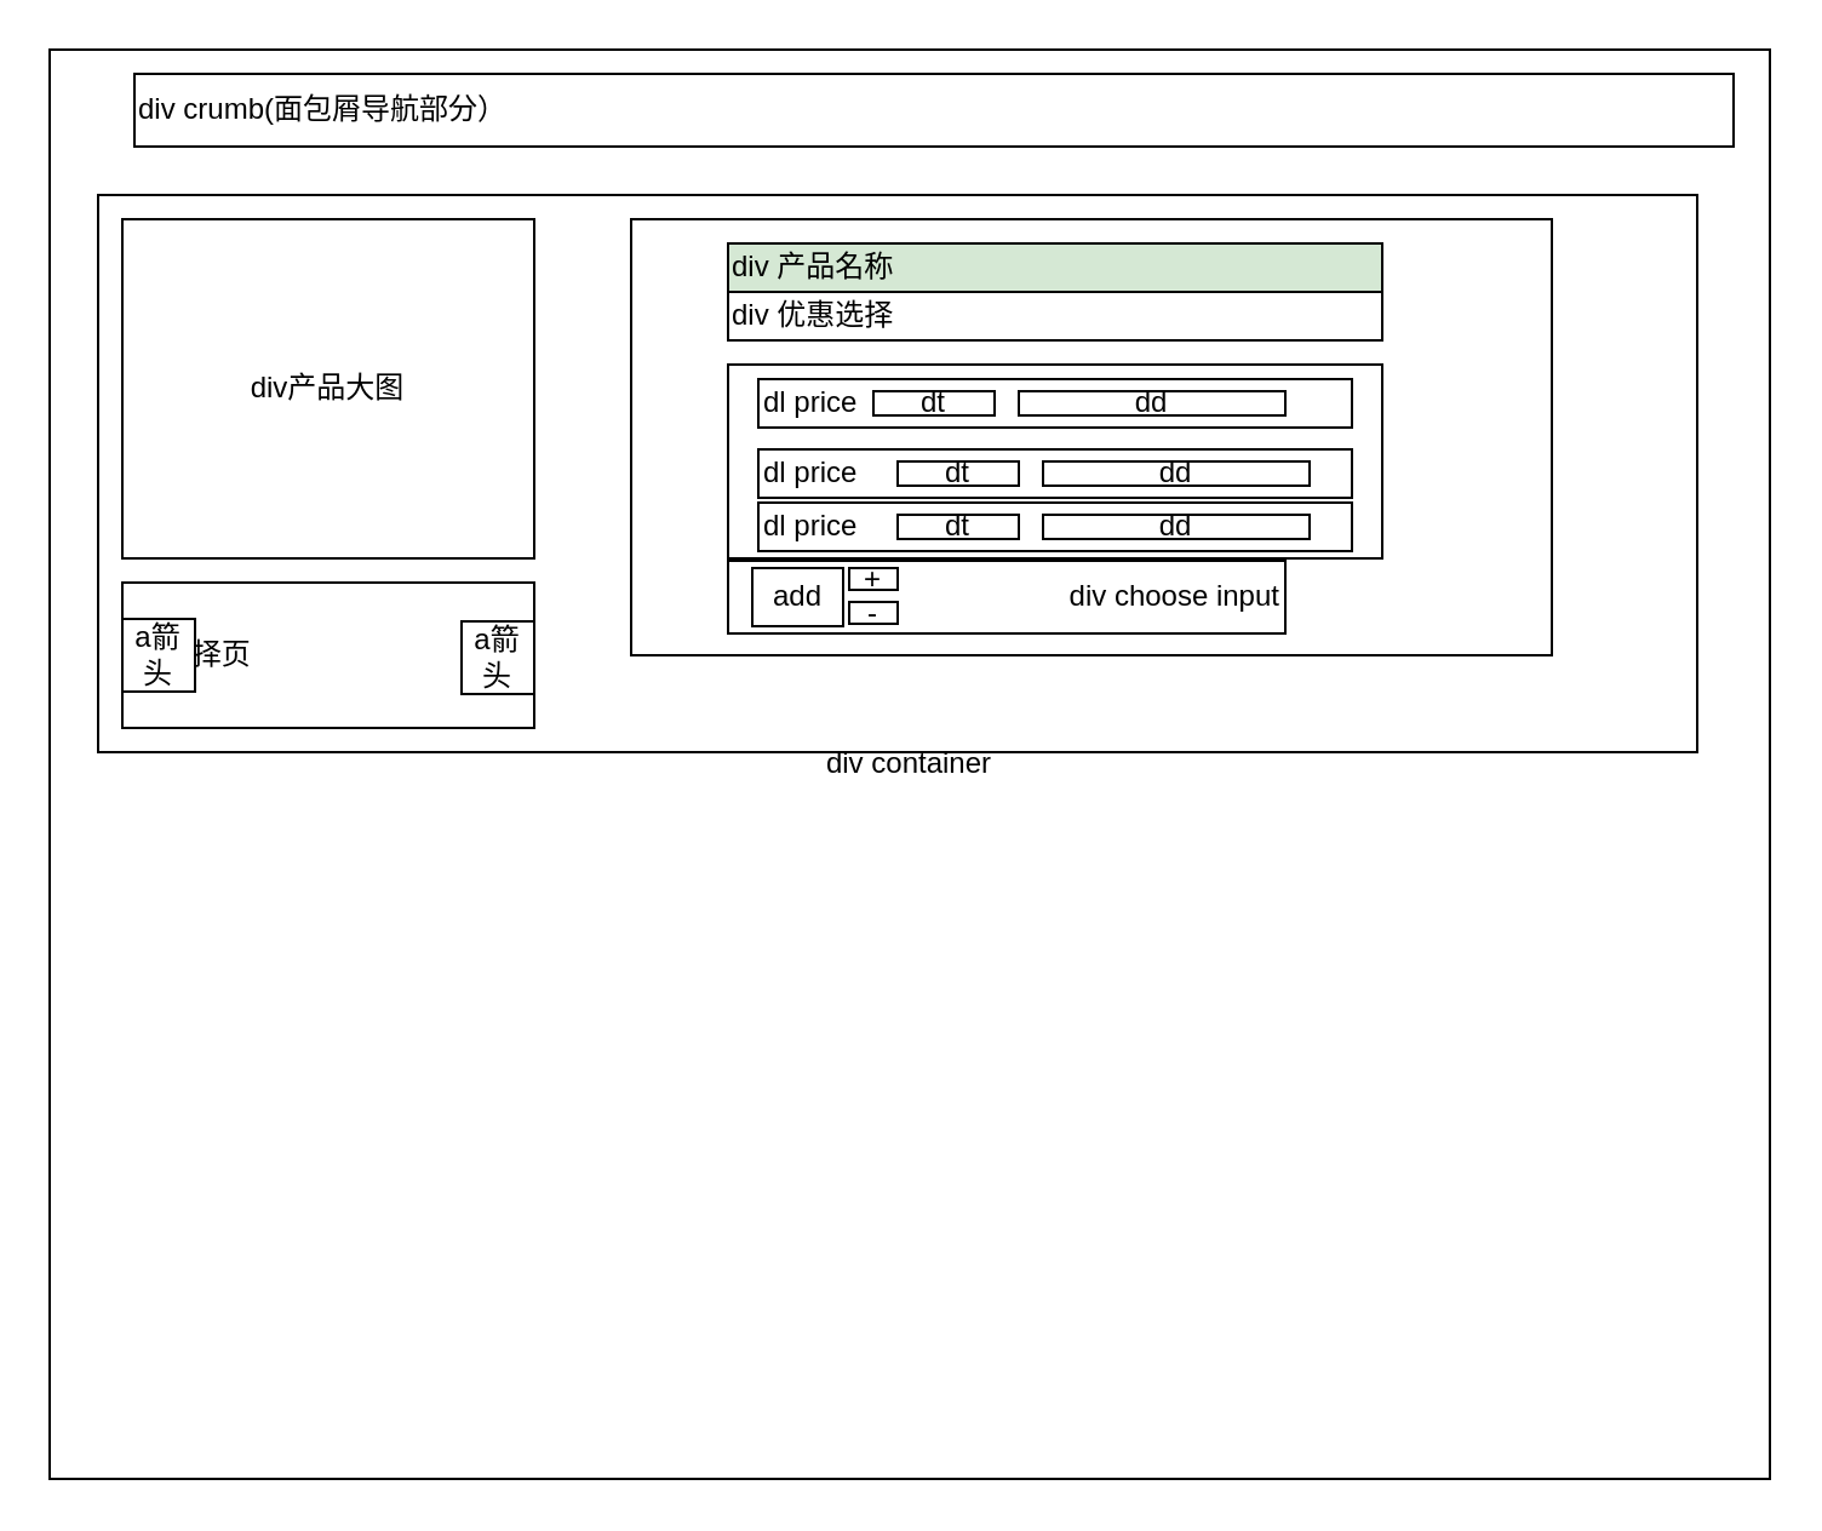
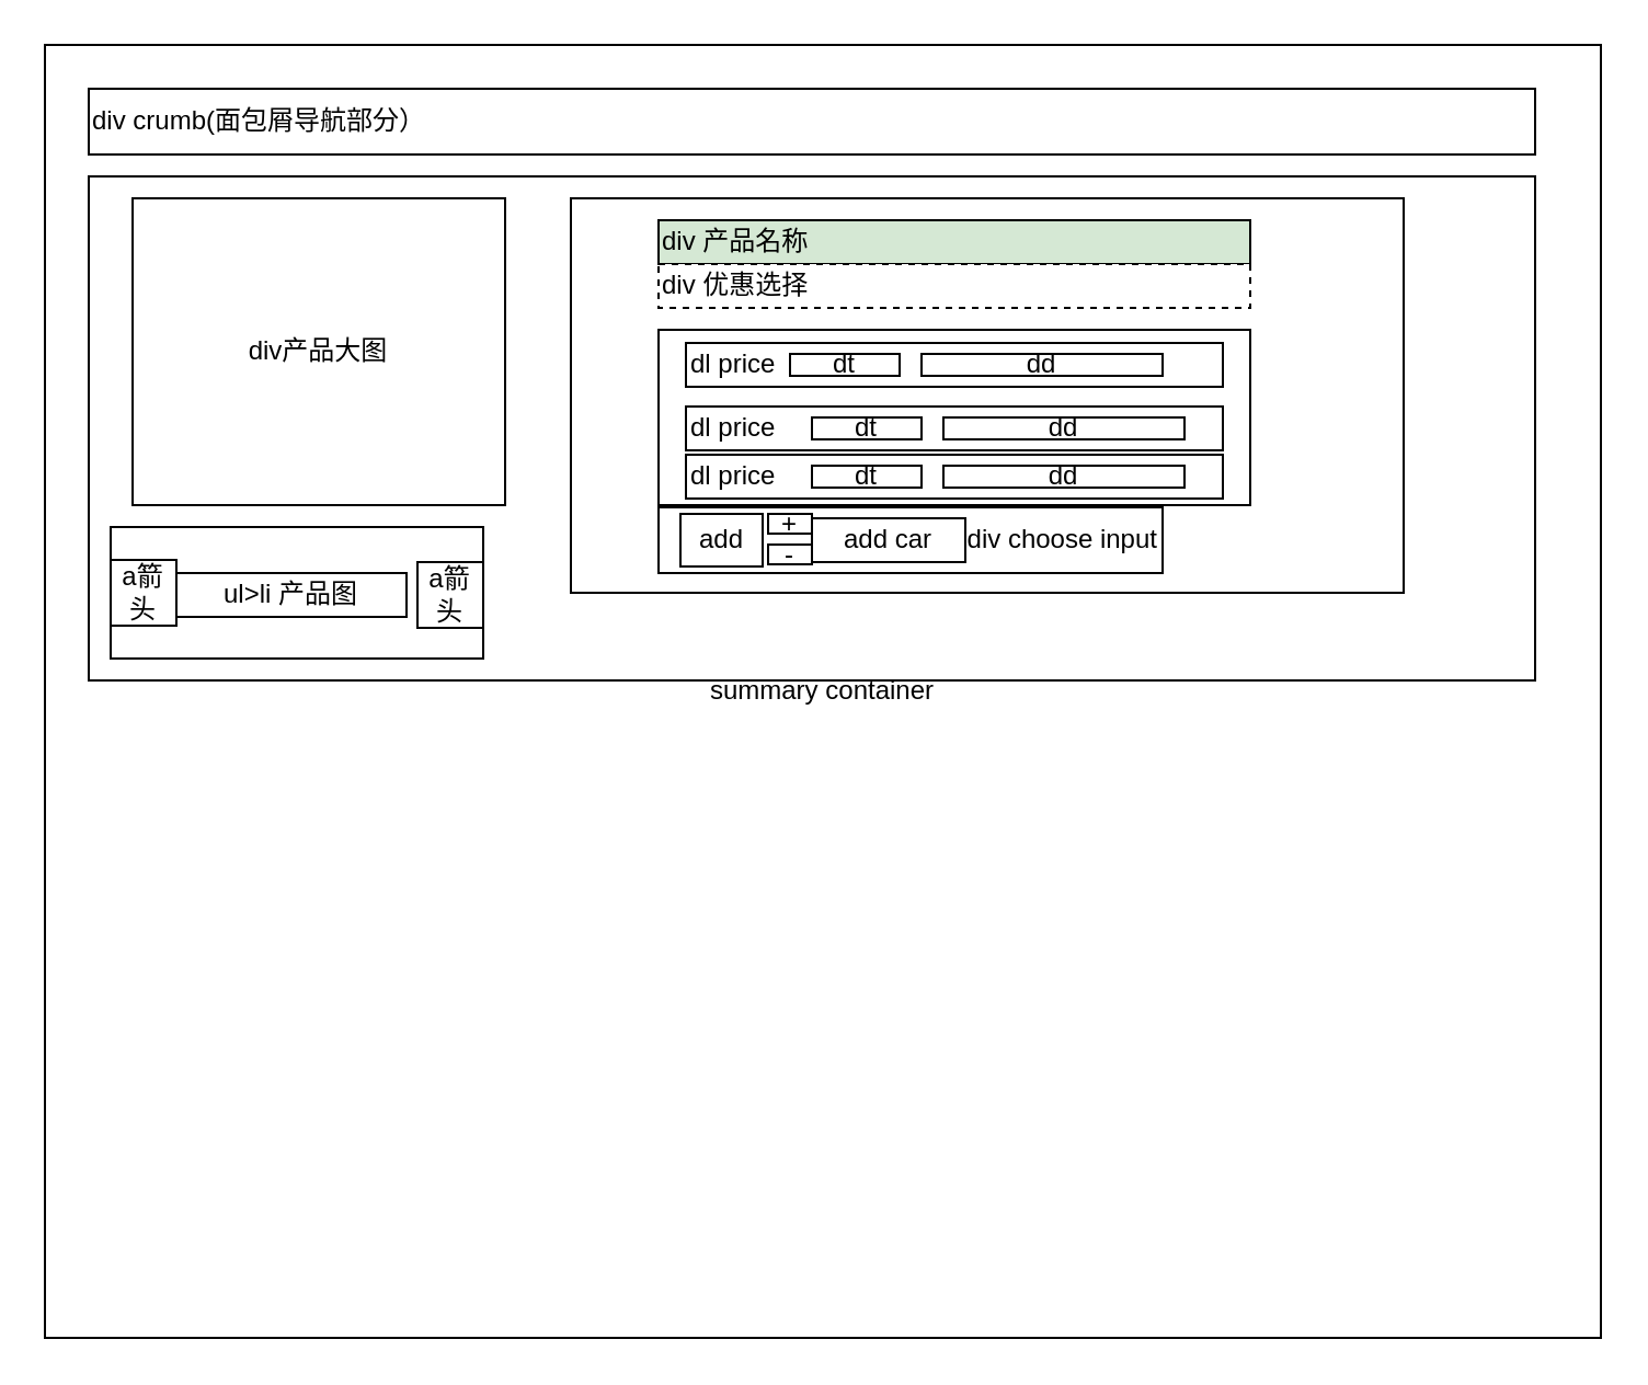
- <mxCell id="3" value="div crumb(面包屑导航部分）" style="rounded=0;whiteSpace=wrap;html=1;align=left;" vertex="1" parent="1"><mxGeometry x="55" y="30" width="660" height="30" as="geometry" /></mxCell>
+ <mxCell id="3" value="div crumb(面包屑导航部分）" style="rounded=0;whiteSpace=wrap;html=1;align=left;" vertex="1" parent="1"><mxGeometry x="40" y="40" width="660" height="30" as="geometry" /></mxCell>
- <mxCell id="12" value="div 优惠选择" style="rounded=0;whiteSpace=wrap;html=1;align=left;" vertex="1" parent="1"><mxGeometry x="300" y="120" width="270" height="20" as="geometry" /></mxCell>
+ <mxCell id="12" value="div 优惠选择" style="rounded=0;whiteSpace=wrap;html=1;align=left;dashed=1;" vertex="1" parent="1"><mxGeometry x="300" y="120" width="270" height="20" as="geometry" /></mxCell>
- <mxCell id="5" value="div产品大图" style="rounded=0;whiteSpace=wrap;html=1;" vertex="1" parent="1"><mxGeometry x="50" y="90" width="170" height="140" as="geometry" /></mxCell>
+ <mxCell id="5" value="div产品大图" style="rounded=0;whiteSpace=wrap;html=1;" vertex="1" parent="1"><mxGeometry x="60" y="90" width="170" height="140" as="geometry" /></mxCell>
+ <mxCell id="27" value="add car" style="rounded=0;whiteSpace=wrap;html=1;" vertex="1" parent="1"><mxGeometry x="370" y="236" width="70" height="20" as="geometry" /></mxCell>
+ <mxCell id="9" value="ul&amp;gt;li 产品图" style="rounded=0;whiteSpace=wrap;html=1;" vertex="1" parent="1"><mxGeometry x="80" y="261" width="105" height="20" as="geometry" /></mxCell>
- <mxCell id="2" value="div container" style="rounded=0;whiteSpace=wrap;html=1;" vertex="1" parent="1"><mxGeometry x="20" y="20" width="710" height="590" as="geometry" /></mxCell>
+ <mxCell id="2" value="summary container" style="rounded=0;whiteSpace=wrap;html=1;" vertex="1" parent="1"><mxGeometry x="20" y="20" width="710" height="590" as="geometry" /></mxCell>
